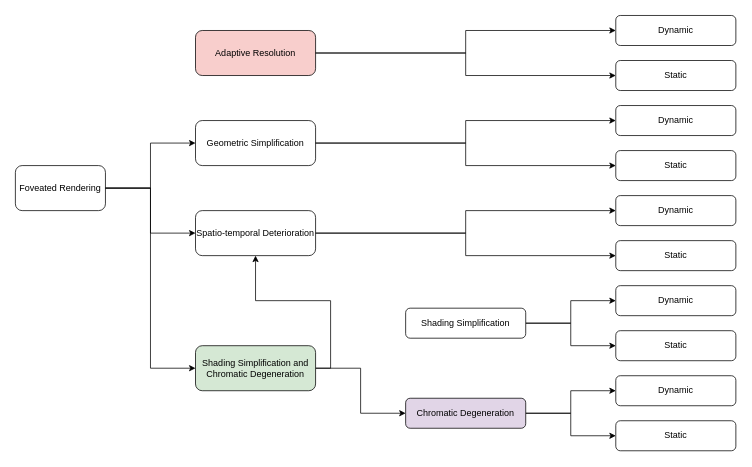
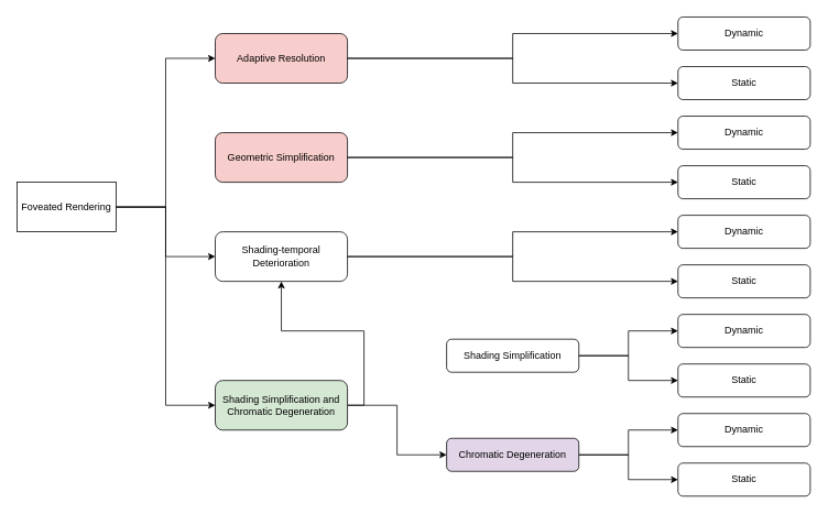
- <mxCell id="34" style="edgeStyle=orthogonalEdgeStyle;rounded=0;orthogonalLoop=1;jettySize=auto;html=1;exitX=1;exitY=0.5;exitDx=0;exitDy=0;" edge="1" parent="1" source="33" target="7"><mxGeometry relative="1" as="geometry" /></mxCell>
+ <mxCell id="34" style="edgeStyle=orthogonalEdgeStyle;rounded=0;orthogonalLoop=1;jettySize=auto;html=1;exitX=1;exitY=0.5;exitDx=0;exitDy=0;entryX=0;entryY=0.5;entryDx=0;entryDy=0;" edge="1" parent="1" source="33" target="6"><mxGeometry relative="1" as="geometry" /></mxCell>
- <mxCell id="7" value="Geometric Simplification" style="rounded=1;whiteSpace=wrap;html=1;" vertex="1" parent="4"><mxGeometry x="-120" y="140" width="160" height="60" as="geometry" /></mxCell>
+ <mxCell id="7" value="Geometric Simplification" style="rounded=1;whiteSpace=wrap;html=1;fillColor=#f8cecc;" vertex="1" parent="4"><mxGeometry x="-120" y="140" width="160" height="60" as="geometry" /></mxCell>
- <mxCell id="33" value="Foveated Rendering" style="rounded=1;whiteSpace=wrap;html=1;" vertex="1" parent="1"><mxGeometry x="20" y="220" width="120" height="60" as="geometry" /></mxCell>
+ <mxCell id="33" value="Foveated Rendering" style="whiteSpace=wrap;html=1;rounded=0;" vertex="1" parent="1"><mxGeometry x="20" y="220" width="120" height="60" as="geometry" /></mxCell>
- <mxCell id="8" value="Spatio-temporal Deterioration" style="rounded=1;whiteSpace=wrap;html=1;" vertex="1" parent="4"><mxGeometry x="-120" y="260" width="160" height="60" as="geometry" /></mxCell>
+ <mxCell id="8" value="Shading-temporal Deterioration" style="rounded=1;whiteSpace=wrap;html=1;" vertex="1" parent="4"><mxGeometry x="-120" y="260" width="160" height="60" as="geometry" /></mxCell>
